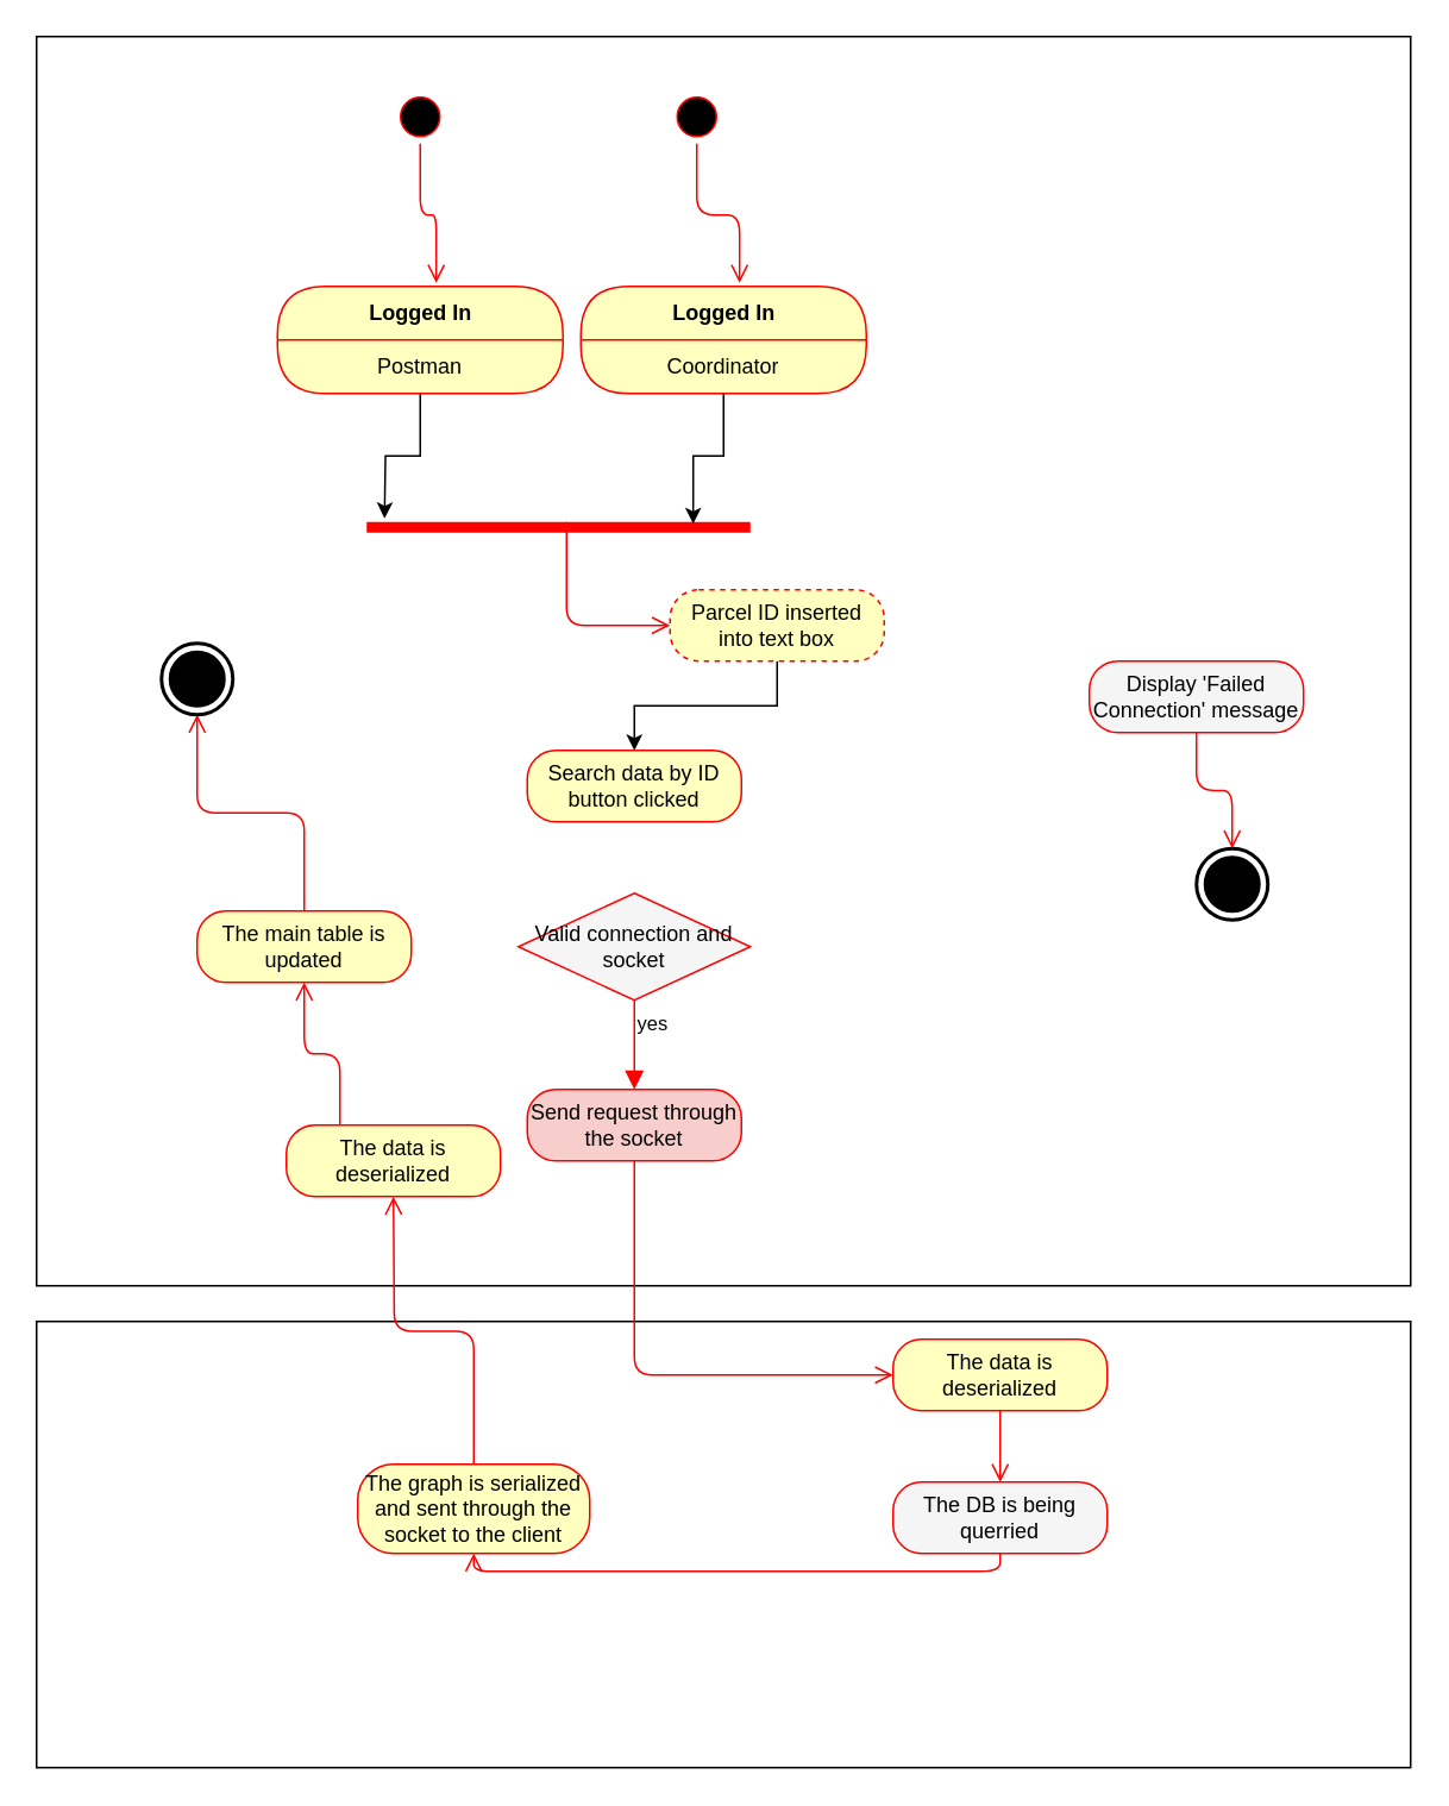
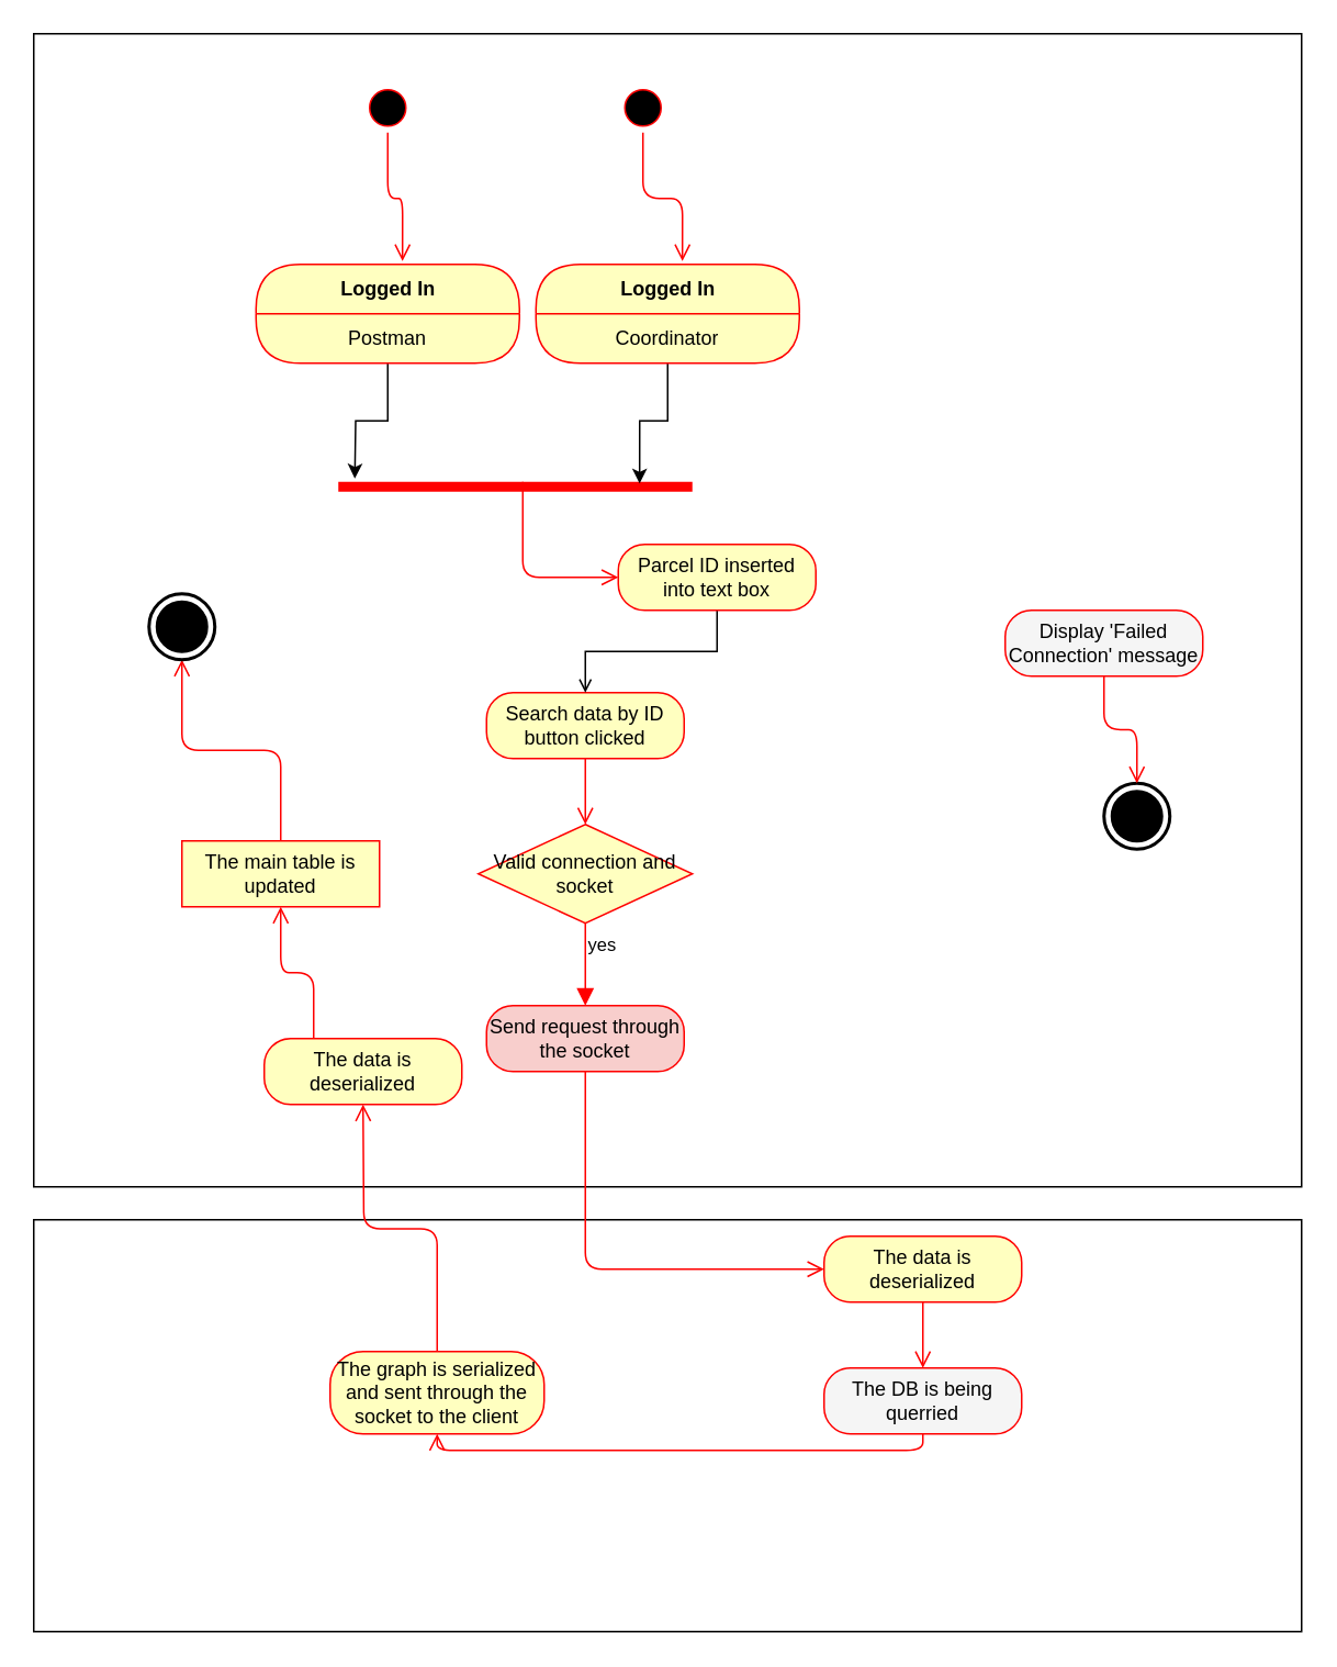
- <mxCell id="37" value="Parcel ID inserted into text box" style="rounded=1;whiteSpace=wrap;html=1;arcSize=40;fontColor=#000000;fillColor=#ffffc0;strokeColor=#ff0000;dashed=1;" vertex="1" parent="1"><mxGeometry x="375" y="330" width="120" height="40" as="geometry" /></mxCell>
+ <mxCell id="37" value="Parcel ID inserted into text box" style="rounded=1;whiteSpace=wrap;html=1;arcSize=40;fontColor=#000000;fillColor=#ffffc0;strokeColor=#ff0000;" vertex="1" parent="1"><mxGeometry x="375" y="330" width="120" height="40" as="geometry" /></mxCell>
- <mxCell id="36" style="edgeStyle=orthogonalEdgeStyle;rounded=0;orthogonalLoop=1;jettySize=auto;html=1;exitX=0.5;exitY=1;exitDx=0;exitDy=0;entryX=0.5;entryY=0;entryDx=0;entryDy=0;" edge="1" parent="1" source="37" target="5"><mxGeometry relative="1" as="geometry" /></mxCell>
+ <mxCell id="36" style="edgeStyle=orthogonalEdgeStyle;rounded=0;orthogonalLoop=1;jettySize=auto;html=1;exitX=0.5;exitY=1;exitDx=0;exitDy=0;entryX=0.5;entryY=0;entryDx=0;entryDy=0;endArrow=open;" edge="1" parent="1" source="37" target="5"><mxGeometry relative="1" as="geometry" /></mxCell>
+ <mxCell id="6" value="" style="edgeStyle=orthogonalEdgeStyle;html=1;verticalAlign=bottom;endArrow=open;endSize=8;strokeColor=#ff0000;" parent="1" source="5" target="21" edge="1"><mxGeometry relative="1" as="geometry"><mxPoint x="355" y="420" as="targetPoint" /></mxGeometry></mxCell>
- <mxCell id="19" value="The main table is updated" style="rounded=1;whiteSpace=wrap;html=1;arcSize=40;fontColor=#000000;fillColor=#ffffc0;strokeColor=#ff0000;" parent="1" vertex="1"><mxGeometry x="110" y="510" width="120" height="40" as="geometry" /></mxCell>
+ <mxCell id="19" value="The main table is updated" style="whiteSpace=wrap;html=1;arcSize=40;fontColor=#000000;fillColor=#ffffc0;strokeColor=#ff0000;rounded=0;" parent="1" vertex="1"><mxGeometry x="110" y="510" width="120" height="40" as="geometry" /></mxCell>
- <mxCell id="21" value="Valid connection and socket" style="rhombus;whiteSpace=wrap;html=1;fillColor=#f5f5f5;strokeColor=#ff0000;" parent="1" vertex="1"><mxGeometry x="290" y="500" width="130" height="60" as="geometry" /></mxCell>
+ <mxCell id="21" value="Valid connection and socket" style="rhombus;whiteSpace=wrap;html=1;fillColor=#ffffc0;strokeColor=#ff0000;" parent="1" vertex="1"><mxGeometry x="290" y="500" width="130" height="60" as="geometry" /></mxCell>
